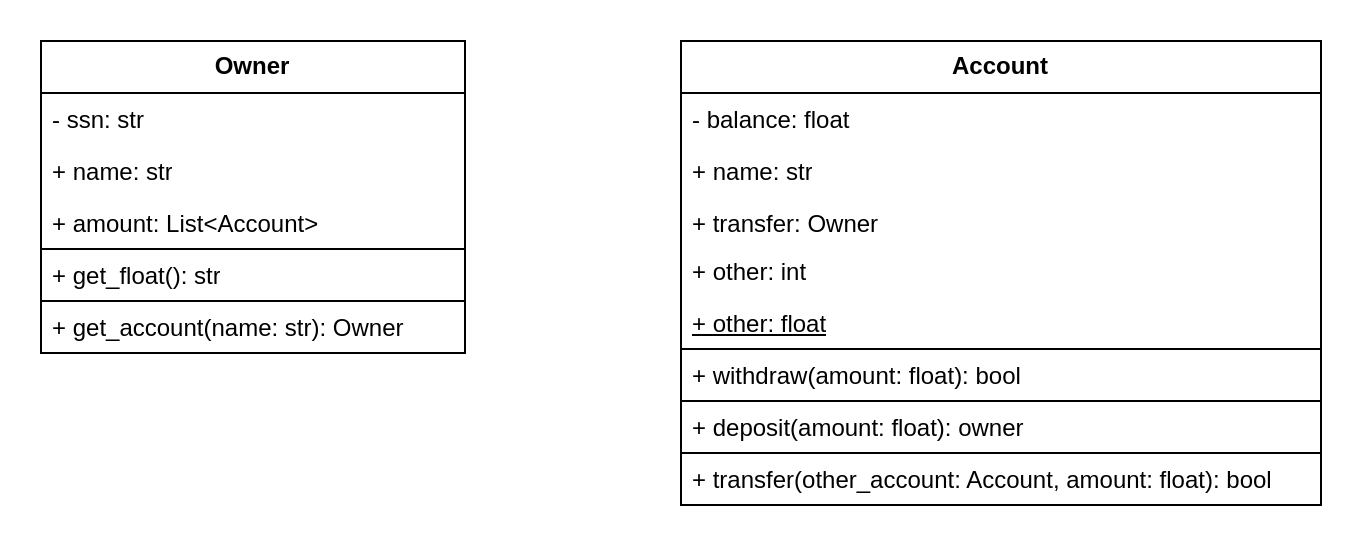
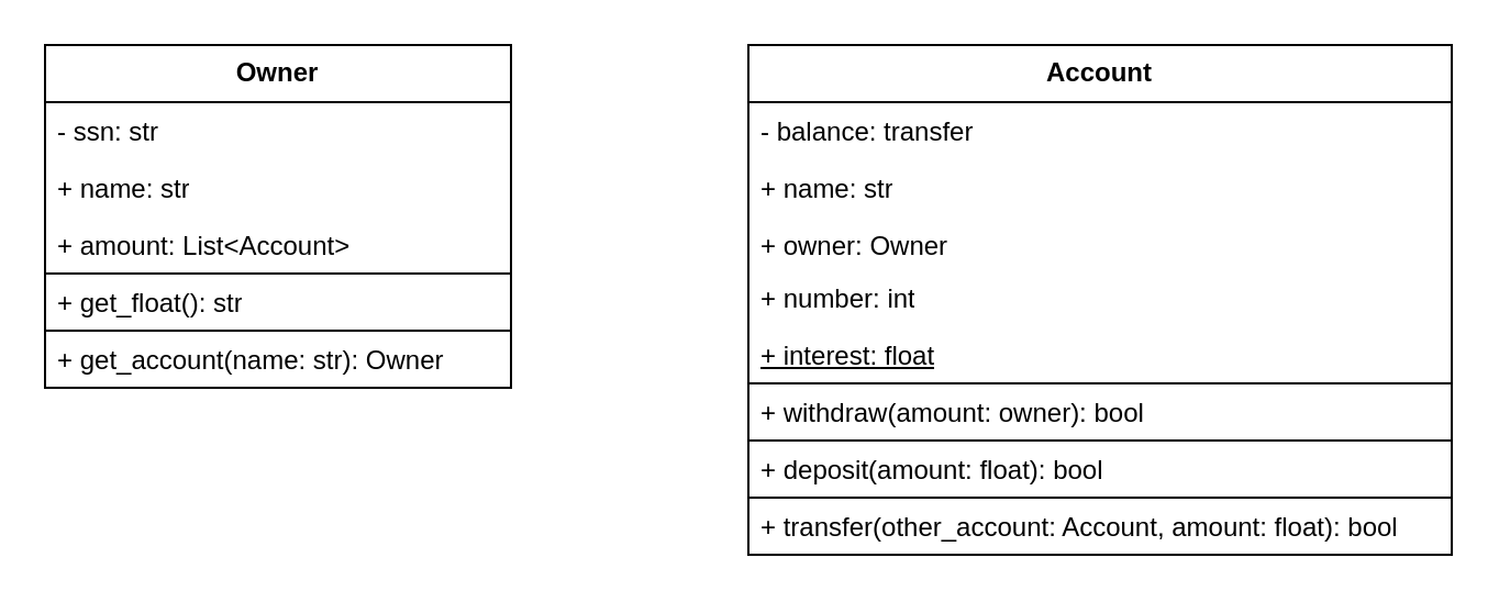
- <mxCell id="9" value="- balance: float&lt;div&gt;&lt;br&gt;&lt;/div&gt;" style="text;strokeColor=none;fillColor=none;align=left;verticalAlign=top;spacingLeft=4;spacingRight=4;overflow=hidden;rotatable=0;points=[[0,0.5],[1,0.5]];portConstraint=eastwest;whiteSpace=wrap;html=1;" vertex="1" parent="8"><mxGeometry y="26" width="320" height="26" as="geometry" /></mxCell>
+ <mxCell id="9" value="- balance: transfer&lt;div&gt;&lt;br&gt;&lt;/div&gt;" style="text;strokeColor=none;fillColor=none;align=left;verticalAlign=top;spacingLeft=4;spacingRight=4;overflow=hidden;rotatable=0;points=[[0,0.5],[1,0.5]];portConstraint=eastwest;whiteSpace=wrap;html=1;" vertex="1" parent="8"><mxGeometry y="26" width="320" height="26" as="geometry" /></mxCell>
- <mxCell id="11" value="+ transfer: Owner" style="text;strokeColor=none;fillColor=none;align=left;verticalAlign=top;spacingLeft=4;spacingRight=4;overflow=hidden;rotatable=0;points=[[0,0.5],[1,0.5]];portConstraint=eastwest;whiteSpace=wrap;html=1;" vertex="1" parent="8"><mxGeometry y="78" width="320" height="24" as="geometry" /></mxCell>
+ <mxCell id="11" value="+ owner: Owner" style="text;strokeColor=none;fillColor=none;align=left;verticalAlign=top;spacingLeft=4;spacingRight=4;overflow=hidden;rotatable=0;points=[[0,0.5],[1,0.5]];portConstraint=eastwest;whiteSpace=wrap;html=1;" vertex="1" parent="8"><mxGeometry y="78" width="320" height="24" as="geometry" /></mxCell>
- <mxCell id="12" value="+ other: int" style="text;strokeColor=none;fillColor=none;align=left;verticalAlign=top;spacingLeft=4;spacingRight=4;overflow=hidden;rotatable=0;points=[[0,0.5],[1,0.5]];portConstraint=eastwest;whiteSpace=wrap;html=1;" vertex="1" parent="8"><mxGeometry y="102" width="320" height="26" as="geometry" /></mxCell>
+ <mxCell id="12" value="+ number: int" style="text;strokeColor=none;fillColor=none;align=left;verticalAlign=top;spacingLeft=4;spacingRight=4;overflow=hidden;rotatable=0;points=[[0,0.5],[1,0.5]];portConstraint=eastwest;whiteSpace=wrap;html=1;" vertex="1" parent="8"><mxGeometry y="102" width="320" height="26" as="geometry" /></mxCell>
- <mxCell id="13" value="+ other: float" style="text;strokeColor=none;fillColor=none;align=left;verticalAlign=top;spacingLeft=4;spacingRight=4;overflow=hidden;rotatable=0;points=[[0,0.5],[1,0.5]];portConstraint=eastwest;whiteSpace=wrap;html=1;fontStyle=4" vertex="1" parent="8"><mxGeometry y="128" width="320" height="26" as="geometry" /></mxCell>
+ <mxCell id="13" value="+ interest: float" style="text;strokeColor=none;fillColor=none;align=left;verticalAlign=top;spacingLeft=4;spacingRight=4;overflow=hidden;rotatable=0;points=[[0,0.5],[1,0.5]];portConstraint=eastwest;whiteSpace=wrap;html=1;fontStyle=4" vertex="1" parent="8"><mxGeometry y="128" width="320" height="26" as="geometry" /></mxCell>
- <mxCell id="14" value="+ withdraw(amount: float): bool" style="text;strokeColor=default;fillColor=none;align=left;verticalAlign=top;spacingLeft=4;spacingRight=4;overflow=hidden;rotatable=0;points=[[0,0.5],[1,0.5]];portConstraint=eastwest;whiteSpace=wrap;html=1;" vertex="1" parent="8"><mxGeometry y="154" width="320" height="26" as="geometry" /></mxCell>
+ <mxCell id="14" value="+ withdraw(amount: owner): bool" style="text;strokeColor=default;fillColor=none;align=left;verticalAlign=top;spacingLeft=4;spacingRight=4;overflow=hidden;rotatable=0;points=[[0,0.5],[1,0.5]];portConstraint=eastwest;whiteSpace=wrap;html=1;" vertex="1" parent="8"><mxGeometry y="154" width="320" height="26" as="geometry" /></mxCell>
- <mxCell id="15" value="+ deposit(amount: float): owner&lt;div&gt;&lt;br&gt;&lt;/div&gt;" style="text;strokeColor=none;fillColor=none;align=left;verticalAlign=top;spacingLeft=4;spacingRight=4;overflow=hidden;rotatable=0;points=[[0,0.5],[1,0.5]];portConstraint=eastwest;html=1;whiteSpace=wrap;" vertex="1" parent="8"><mxGeometry y="180" width="320" height="26" as="geometry" /></mxCell>
+ <mxCell id="15" value="+ deposit(amount: float): bool&lt;div&gt;&lt;br&gt;&lt;/div&gt;" style="text;strokeColor=none;fillColor=none;align=left;verticalAlign=top;spacingLeft=4;spacingRight=4;overflow=hidden;rotatable=0;points=[[0,0.5],[1,0.5]];portConstraint=eastwest;html=1;whiteSpace=wrap;" vertex="1" parent="8"><mxGeometry y="180" width="320" height="26" as="geometry" /></mxCell>
